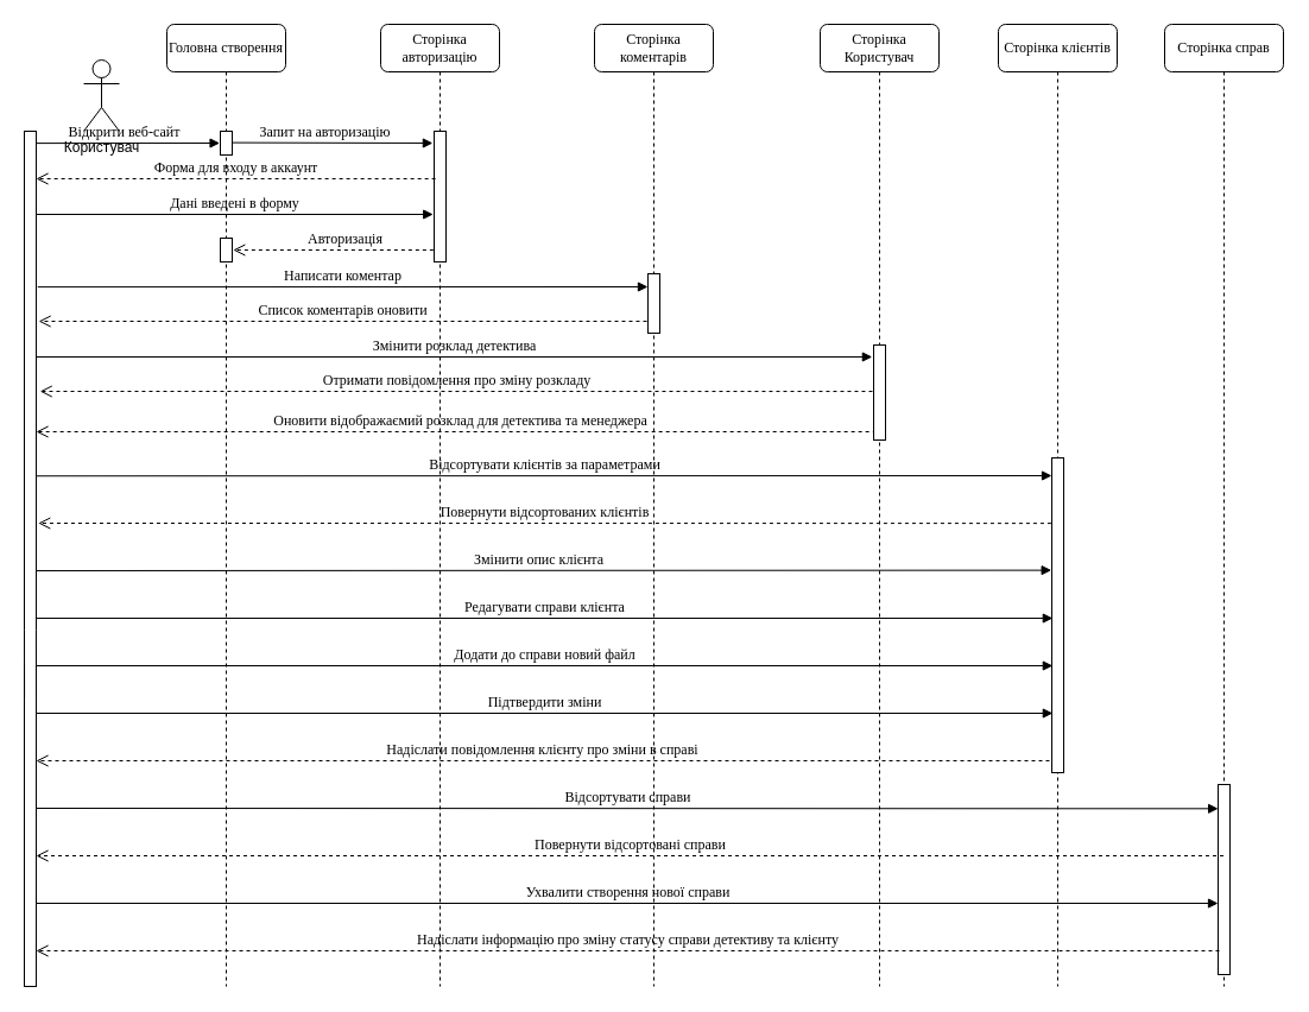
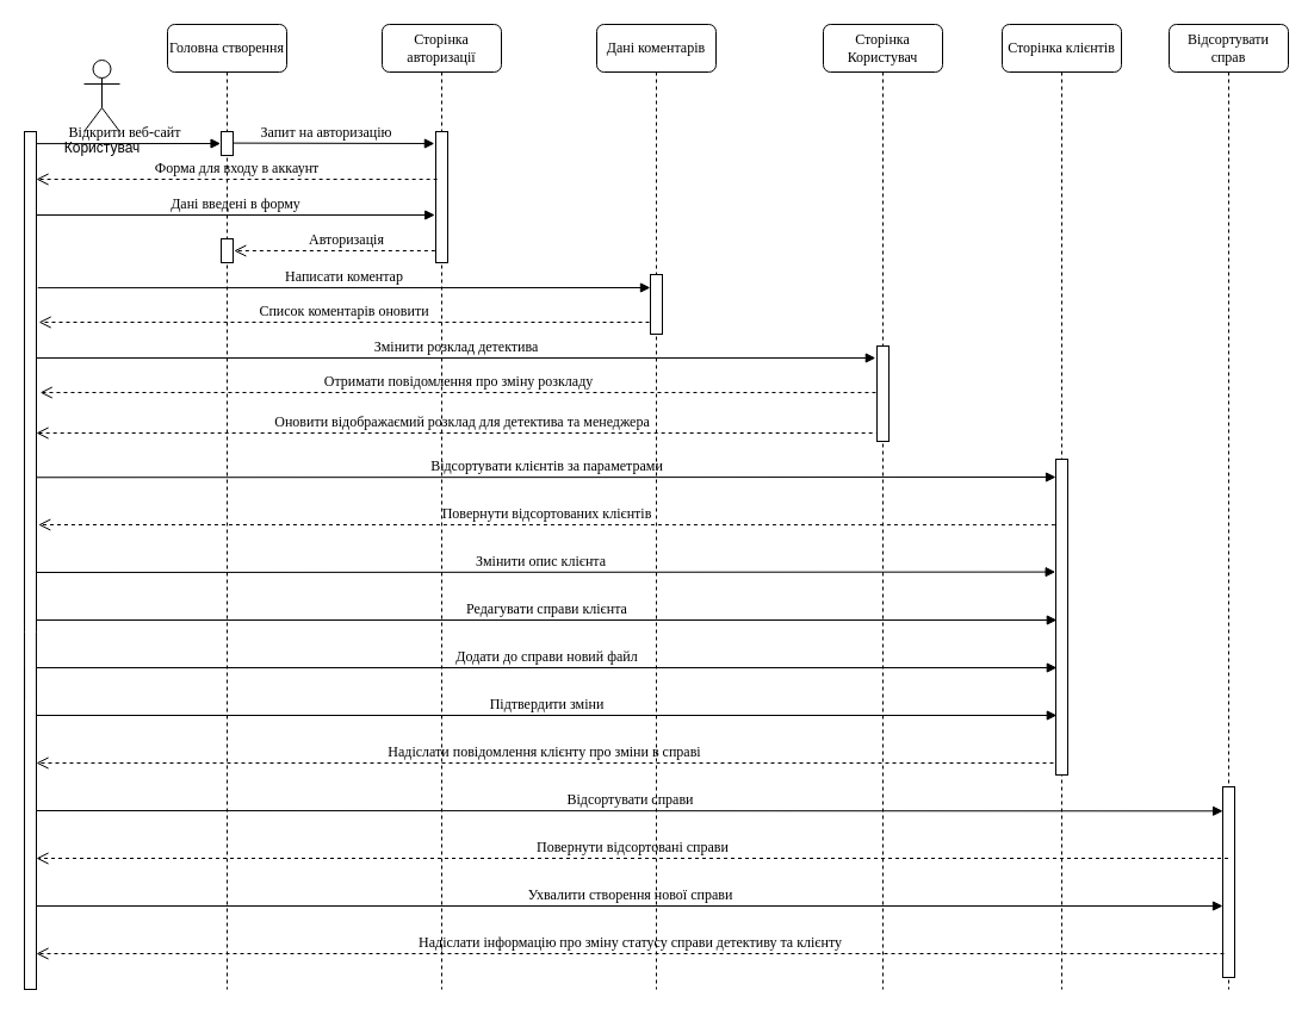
- <mxCell id="6" value="Сторінка авторизацію" style="shape=umlLifeline;perimeter=lifelinePerimeter;whiteSpace=wrap;html=1;container=1;collapsible=0;recursiveResize=0;outlineConnect=0;rounded=1;shadow=0;comic=0;labelBackgroundColor=none;strokeWidth=1;fontFamily=Verdana;fontSize=12;align=center;" parent="1" vertex="1"><mxGeometry x="320" y="20" width="100" height="810" as="geometry" /></mxCell>
+ <mxCell id="6" value="Сторінка авторизації" style="shape=umlLifeline;perimeter=lifelinePerimeter;whiteSpace=wrap;html=1;container=1;collapsible=0;recursiveResize=0;outlineConnect=0;rounded=1;shadow=0;comic=0;labelBackgroundColor=none;strokeWidth=1;fontFamily=Verdana;fontSize=12;align=center;" parent="1" vertex="1"><mxGeometry x="320" y="20" width="100" height="810" as="geometry" /></mxCell>
- <mxCell id="11" value="Сторінка коментарів" style="shape=umlLifeline;perimeter=lifelinePerimeter;whiteSpace=wrap;html=1;container=1;collapsible=0;recursiveResize=0;outlineConnect=0;rounded=1;shadow=0;comic=0;labelBackgroundColor=none;strokeWidth=1;fontFamily=Verdana;fontSize=12;align=center;" parent="1" vertex="1"><mxGeometry x="500" y="20" width="100" height="810" as="geometry" /></mxCell>
+ <mxCell id="11" value="Дані коментарів" style="shape=umlLifeline;perimeter=lifelinePerimeter;whiteSpace=wrap;html=1;container=1;collapsible=0;recursiveResize=0;outlineConnect=0;rounded=1;shadow=0;comic=0;labelBackgroundColor=none;strokeWidth=1;fontFamily=Verdana;fontSize=12;align=center;" parent="1" vertex="1"><mxGeometry x="500" y="20" width="100" height="810" as="geometry" /></mxCell>
- <mxCell id="21" value="Сторінка справ" style="shape=umlLifeline;perimeter=lifelinePerimeter;whiteSpace=wrap;html=1;container=1;collapsible=0;recursiveResize=0;outlineConnect=0;rounded=1;shadow=0;comic=0;labelBackgroundColor=none;strokeWidth=1;fontFamily=Verdana;fontSize=12;align=center;" parent="1" vertex="1"><mxGeometry x="980" y="20" width="100" height="810" as="geometry" /></mxCell>
+ <mxCell id="21" value="Відсортувати справ" style="shape=umlLifeline;perimeter=lifelinePerimeter;whiteSpace=wrap;html=1;container=1;collapsible=0;recursiveResize=0;outlineConnect=0;rounded=1;shadow=0;comic=0;labelBackgroundColor=none;strokeWidth=1;fontFamily=Verdana;fontSize=12;align=center;" parent="1" vertex="1"><mxGeometry x="980" y="20" width="100" height="810" as="geometry" /></mxCell>
